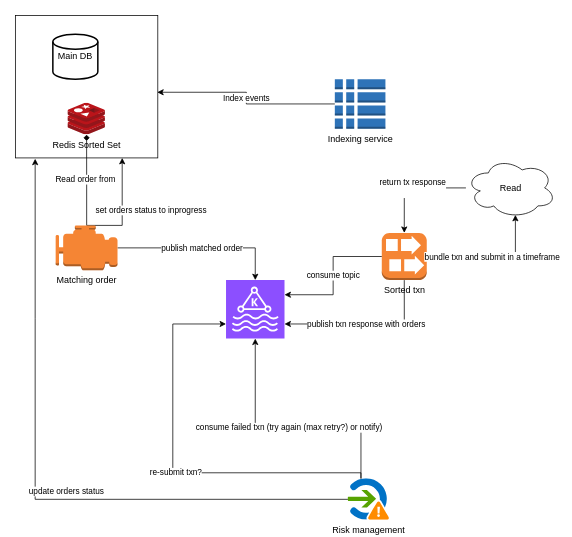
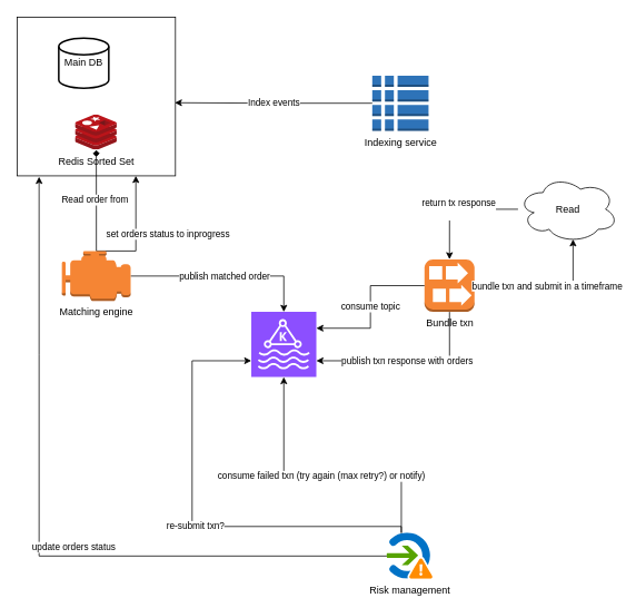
- <mxCell id="4" value="Indexing service" style="outlineConnect=0;dashed=0;verticalLabelPosition=bottom;verticalAlign=top;align=center;html=1;shape=mxgraph.aws3.global_secondary_index;fillColor=#2E73B8;gradientColor=none;" vertex="1" parent="1"><mxGeometry x="446.13" y="105" width="67.5" height="66" as="geometry" /></mxCell>
+ <mxCell id="4" value="Indexing service" style="outlineConnect=0;dashed=0;verticalLabelPosition=bottom;verticalAlign=top;align=center;html=1;shape=mxgraph.aws3.global_secondary_index;fillColor=#2E73B8;gradientColor=none;" vertex="1" parent="1"><mxGeometry x="446.13" y="90" width="67.5" height="66" as="geometry" /></mxCell>
- <mxCell id="10" value="Matching order" style="outlineConnect=0;dashed=0;verticalLabelPosition=bottom;verticalAlign=top;align=center;html=1;shape=mxgraph.aws3.emr_engine;fillColor=#F58534;gradientColor=none;" vertex="1" parent="1"><mxGeometry x="73.75" y="300" width="82.5" height="60" as="geometry" /></mxCell>
+ <mxCell id="10" value="Matching engine" style="outlineConnect=0;dashed=0;verticalLabelPosition=bottom;verticalAlign=top;align=center;html=1;shape=mxgraph.aws3.emr_engine;fillColor=#F58534;gradientColor=none;" vertex="1" parent="1"><mxGeometry x="73.75" y="300" width="82.5" height="60" as="geometry" /></mxCell>
- <mxCell id="11" value="Sorted txn" style="outlineConnect=0;dashed=0;verticalLabelPosition=bottom;verticalAlign=top;align=center;html=1;shape=mxgraph.aws3.kinesis_streams;fillColor=#F58534;gradientColor=none;" vertex="1" parent="1"><mxGeometry x="508.76" y="310" width="60" height="63" as="geometry" /></mxCell>
+ <mxCell id="11" value="Bundle txn" style="outlineConnect=0;dashed=0;verticalLabelPosition=bottom;verticalAlign=top;align=center;html=1;shape=mxgraph.aws3.kinesis_streams;fillColor=#F58534;gradientColor=none;" vertex="1" parent="1"><mxGeometry x="508.76" y="310" width="60" height="63" as="geometry" /></mxCell>
